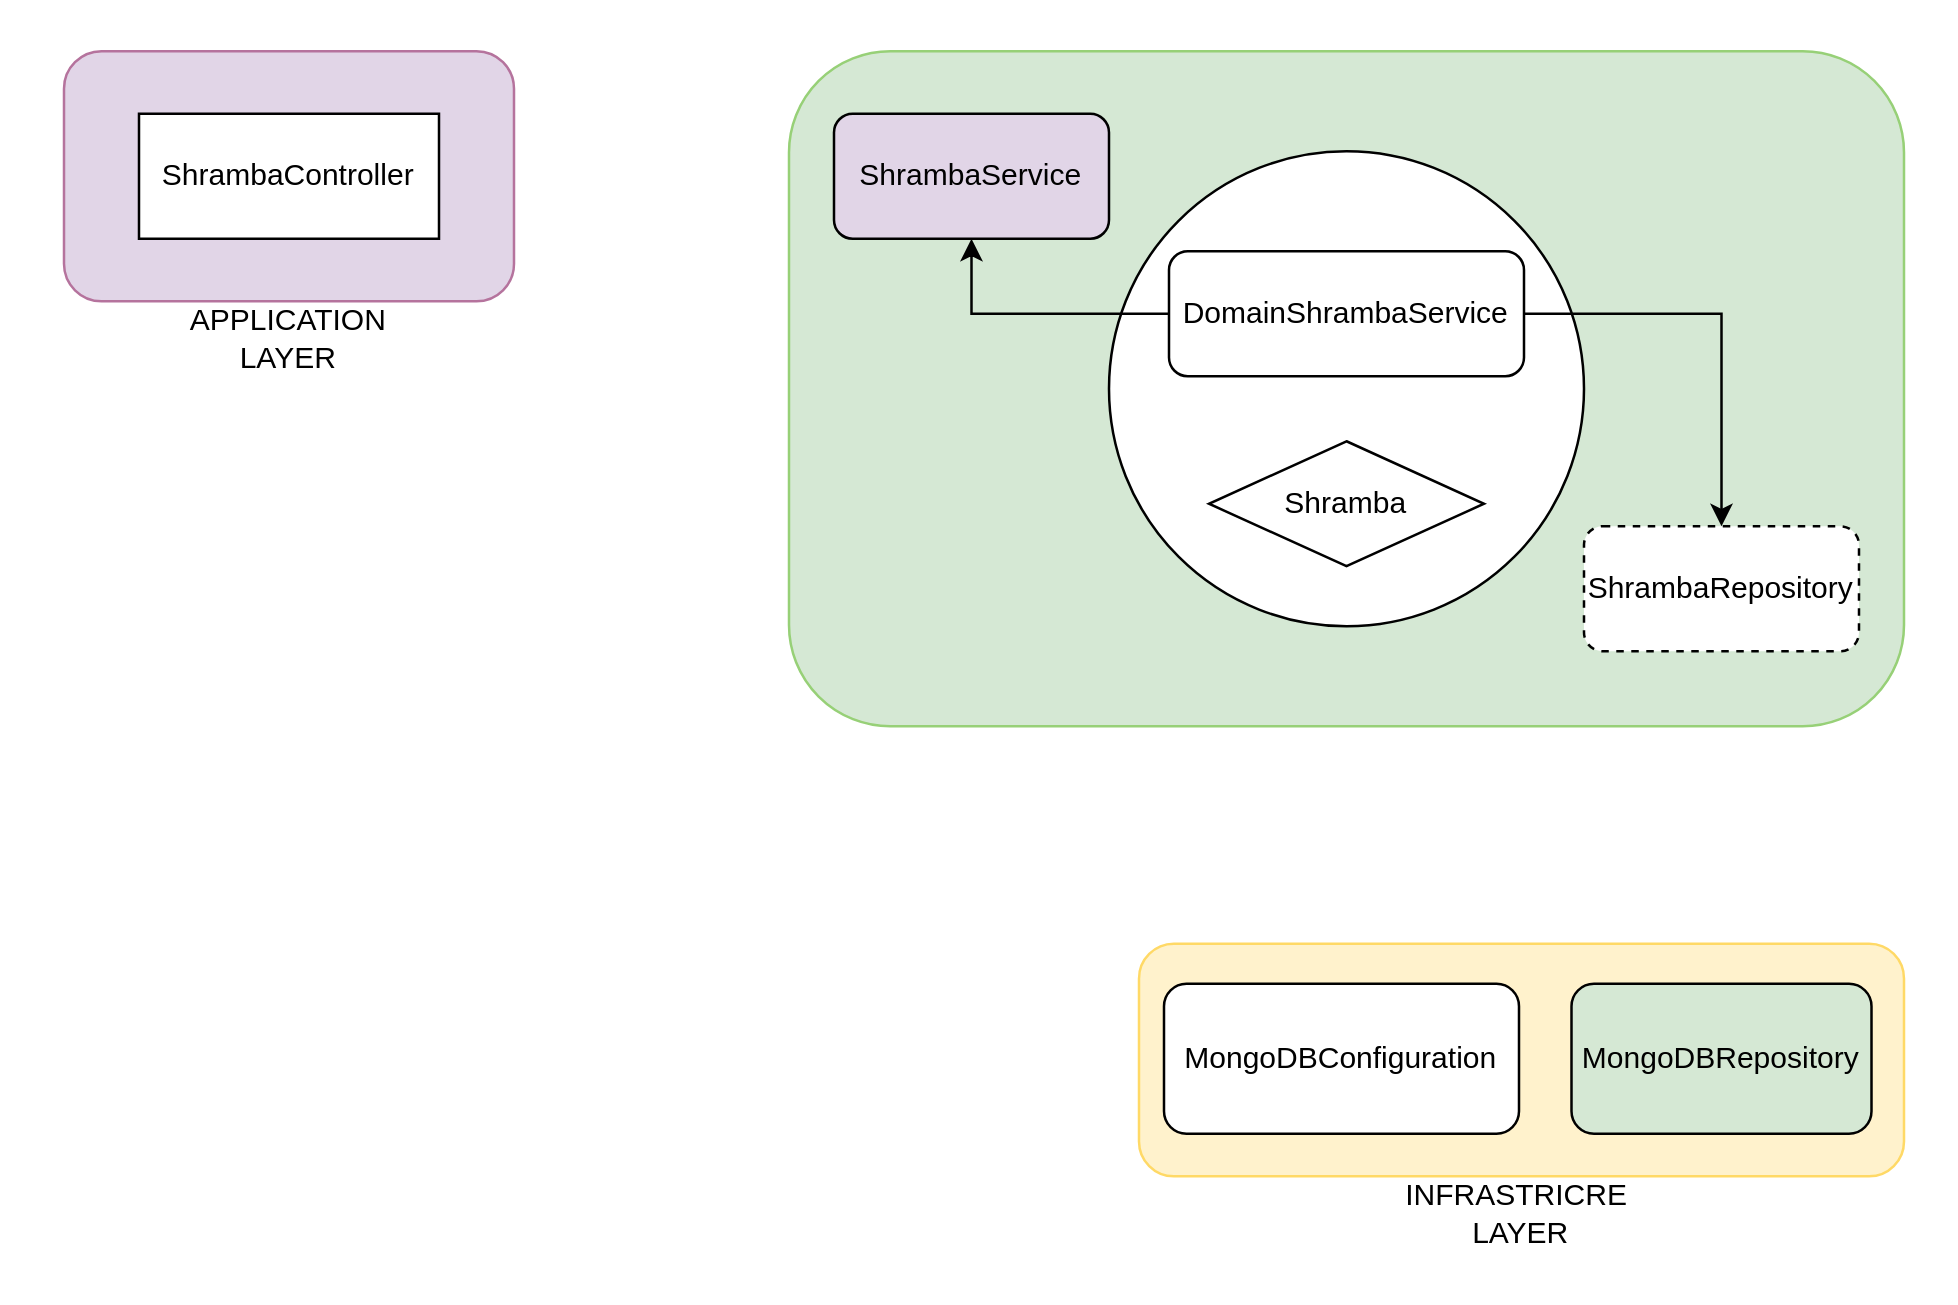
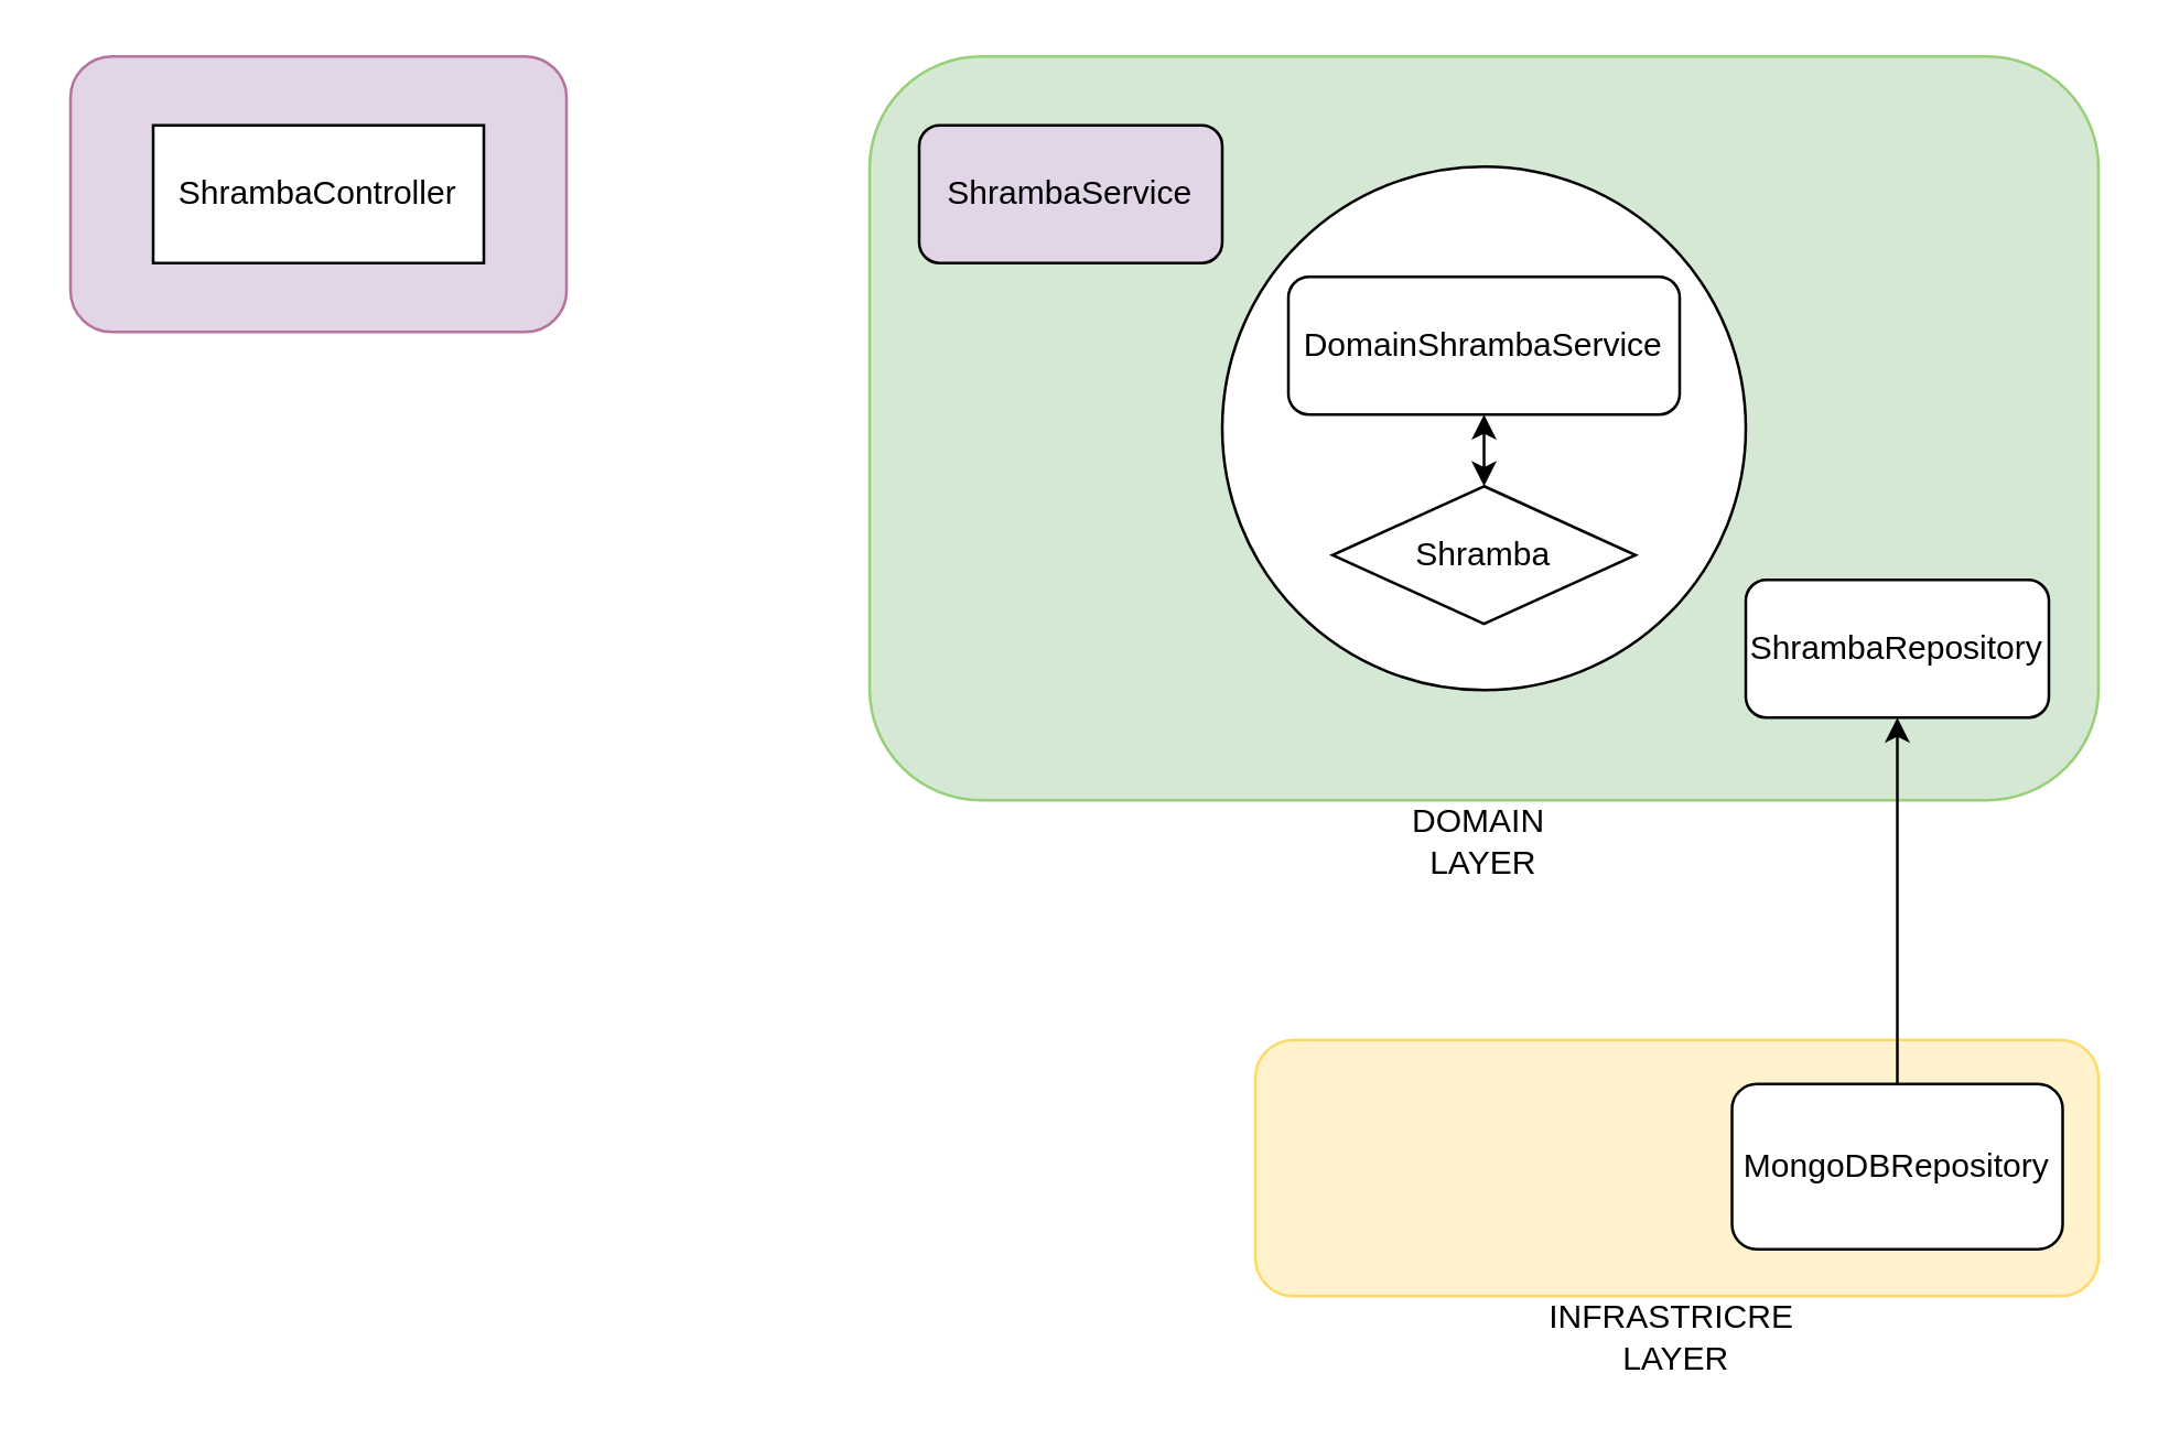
- <mxCell id="15" style="edgeStyle=orthogonalEdgeStyle;rounded=0;orthogonalLoop=1;jettySize=auto;html=1;entryX=0.5;entryY=1;entryDx=0;entryDy=0;" edge="1" parent="1" source="16" target="9"><mxGeometry relative="1" as="geometry" /></mxCell>
- <mxCell id="14" style="edgeStyle=orthogonalEdgeStyle;rounded=0;orthogonalLoop=1;jettySize=auto;html=1;" edge="1" parent="1" source="16" target="11"><mxGeometry relative="1" as="geometry" /></mxCell>
- <mxCell id="5" value="APPLICATION &lt;br&gt;LAYER" style="text;html=1;strokeColor=none;fillColor=none;align=center;verticalAlign=middle;whiteSpace=wrap;rounded=0;" vertex="1" parent="1"><mxGeometry x="20" y="120" width="190" height="30" as="geometry" /></mxCell>
+ <mxCell id="13" value="" style="edgeStyle=orthogonalEdgeStyle;rounded=0;orthogonalLoop=1;jettySize=auto;html=1;startArrow=classic;startFill=1;" edge="1" parent="1" source="16" target="12"><mxGeometry relative="1" as="geometry" /></mxCell>
- <mxCell id="11" value="ShrambaRepository" style="rounded=1;whiteSpace=wrap;html=1;dashed=1;" vertex="1" parent="1"><mxGeometry x="633" y="210" width="110" height="50" as="geometry" /></mxCell>
+ <mxCell id="11" value="ShrambaRepository" style="rounded=1;whiteSpace=wrap;html=1;" vertex="1" parent="1"><mxGeometry x="633" y="210" width="110" height="50" as="geometry" /></mxCell>
+ <mxCell id="7" value="DOMAIN&amp;nbsp;&lt;br&gt;LAYER" style="text;html=1;strokeColor=none;fillColor=none;align=center;verticalAlign=middle;whiteSpace=wrap;rounded=0;" vertex="1" parent="1"><mxGeometry x="443" y="290" width="190" height="30" as="geometry" /></mxCell>
+ <mxCell id="17" style="edgeStyle=orthogonalEdgeStyle;rounded=0;orthogonalLoop=1;jettySize=auto;html=1;" edge="1" parent="1" source="18" target="11"><mxGeometry relative="1" as="geometry" /></mxCell>
- <mxCell id="19" value="MongoDBConfiguration" style="rounded=1;whiteSpace=wrap;html=1;" vertex="1" parent="1"><mxGeometry x="465" y="393" width="142" height="60" as="geometry" /></mxCell>
- <mxCell id="18" value="MongoDBRepository" style="rounded=1;whiteSpace=wrap;html=1;fillColor=#d5e8d4;" vertex="1" parent="1"><mxGeometry x="628" y="393" width="120" height="60" as="geometry" /></mxCell>
+ <mxCell id="18" value="MongoDBRepository" style="rounded=1;whiteSpace=wrap;html=1;" vertex="1" parent="1"><mxGeometry x="628" y="393" width="120" height="60" as="geometry" /></mxCell>
